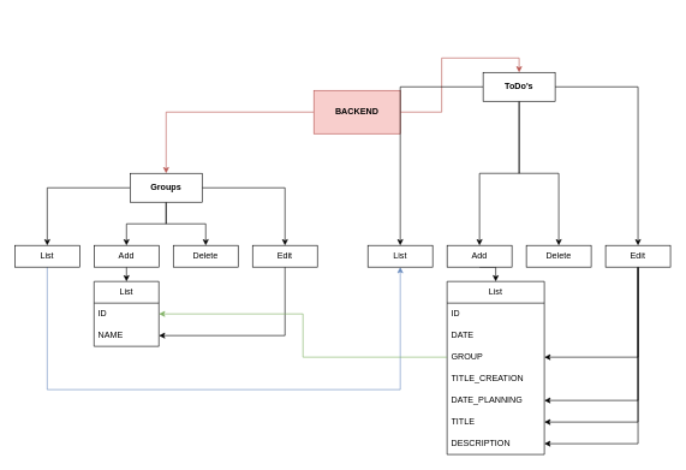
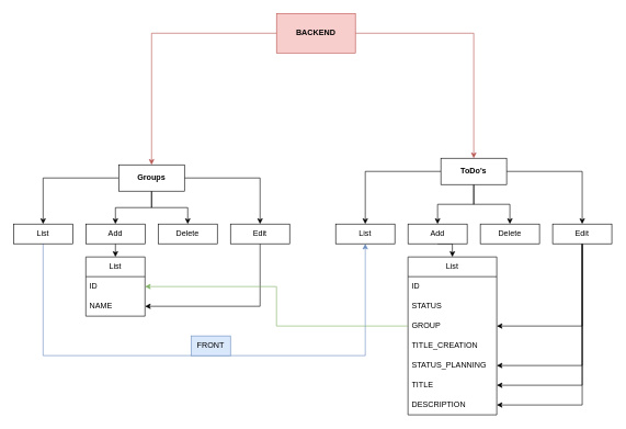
- <mxCell id="24" value="ToDo's" style="rounded=0;whiteSpace=wrap;html=1;fontStyle=1" vertex="1" parent="1"><mxGeometry x="670" y="100" width="100" height="40" as="geometry" /></mxCell>
+ <mxCell id="24" value="ToDo's" style="rounded=0;whiteSpace=wrap;html=1;fontStyle=1" vertex="1" parent="1"><mxGeometry x="670" y="240" width="100" height="40" as="geometry" /></mxCell>
- <mxCell id="4" value="&lt;b&gt;BACKEND&lt;/b&gt;" style="rounded=0;whiteSpace=wrap;html=1;fillColor=#f8cecc;strokeColor=#b85450;" vertex="1" parent="1"><mxGeometry x="435" y="125" width="120" height="60" as="geometry" /></mxCell>
+ <mxCell id="4" value="&lt;b&gt;BACKEND&lt;/b&gt;" style="rounded=0;whiteSpace=wrap;html=1;fillColor=#f8cecc;strokeColor=#b85450;" vertex="1" parent="1"><mxGeometry x="420" y="20" width="120" height="60" as="geometry" /></mxCell>
- <mxCell id="9" value="Groups" style="rounded=0;whiteSpace=wrap;html=1;fontStyle=1" vertex="1" parent="1"><mxGeometry x="180" y="240" width="100" height="40" as="geometry" /></mxCell>
+ <mxCell id="9" value="Groups" style="rounded=0;whiteSpace=wrap;html=1;fontStyle=1" vertex="1" parent="1"><mxGeometry x="180" y="250" width="100" height="40" as="geometry" /></mxCell>
- <mxCell id="37" value="DATE" style="text;strokeColor=none;fillColor=none;align=left;verticalAlign=middle;spacingLeft=4;spacingRight=4;overflow=hidden;points=[[0,0.5],[1,0.5]];portConstraint=eastwest;rotatable=0;whiteSpace=wrap;html=1;" vertex="1" parent="35"><mxGeometry y="60" width="135" height="30" as="geometry" /></mxCell>
+ <mxCell id="37" value="STATUS" style="text;strokeColor=none;fillColor=none;align=left;verticalAlign=middle;spacingLeft=4;spacingRight=4;overflow=hidden;points=[[0,0.5],[1,0.5]];portConstraint=eastwest;rotatable=0;whiteSpace=wrap;html=1;" vertex="1" parent="35"><mxGeometry y="60" width="135" height="30" as="geometry" /></mxCell>
+ <mxCell id="34" value="FRONT" style="text;html=1;align=center;verticalAlign=middle;whiteSpace=wrap;rounded=0;fillColor=#dae8fc;strokeColor=#6c8ebf;" vertex="1" parent="1"><mxGeometry x="290" y="510" width="60" height="30" as="geometry" /></mxCell>
- <mxCell id="40" value="DATE_PLANNING" style="text;strokeColor=none;fillColor=none;align=left;verticalAlign=middle;spacingLeft=4;spacingRight=4;overflow=hidden;points=[[0,0.5],[1,0.5]];portConstraint=eastwest;rotatable=0;whiteSpace=wrap;html=1;" vertex="1" parent="35"><mxGeometry y="150" width="135" height="30" as="geometry" /></mxCell>
+ <mxCell id="40" value="STATUS_PLANNING" style="text;strokeColor=none;fillColor=none;align=left;verticalAlign=middle;spacingLeft=4;spacingRight=4;overflow=hidden;points=[[0,0.5],[1,0.5]];portConstraint=eastwest;rotatable=0;whiteSpace=wrap;html=1;" vertex="1" parent="35"><mxGeometry y="150" width="135" height="30" as="geometry" /></mxCell>
